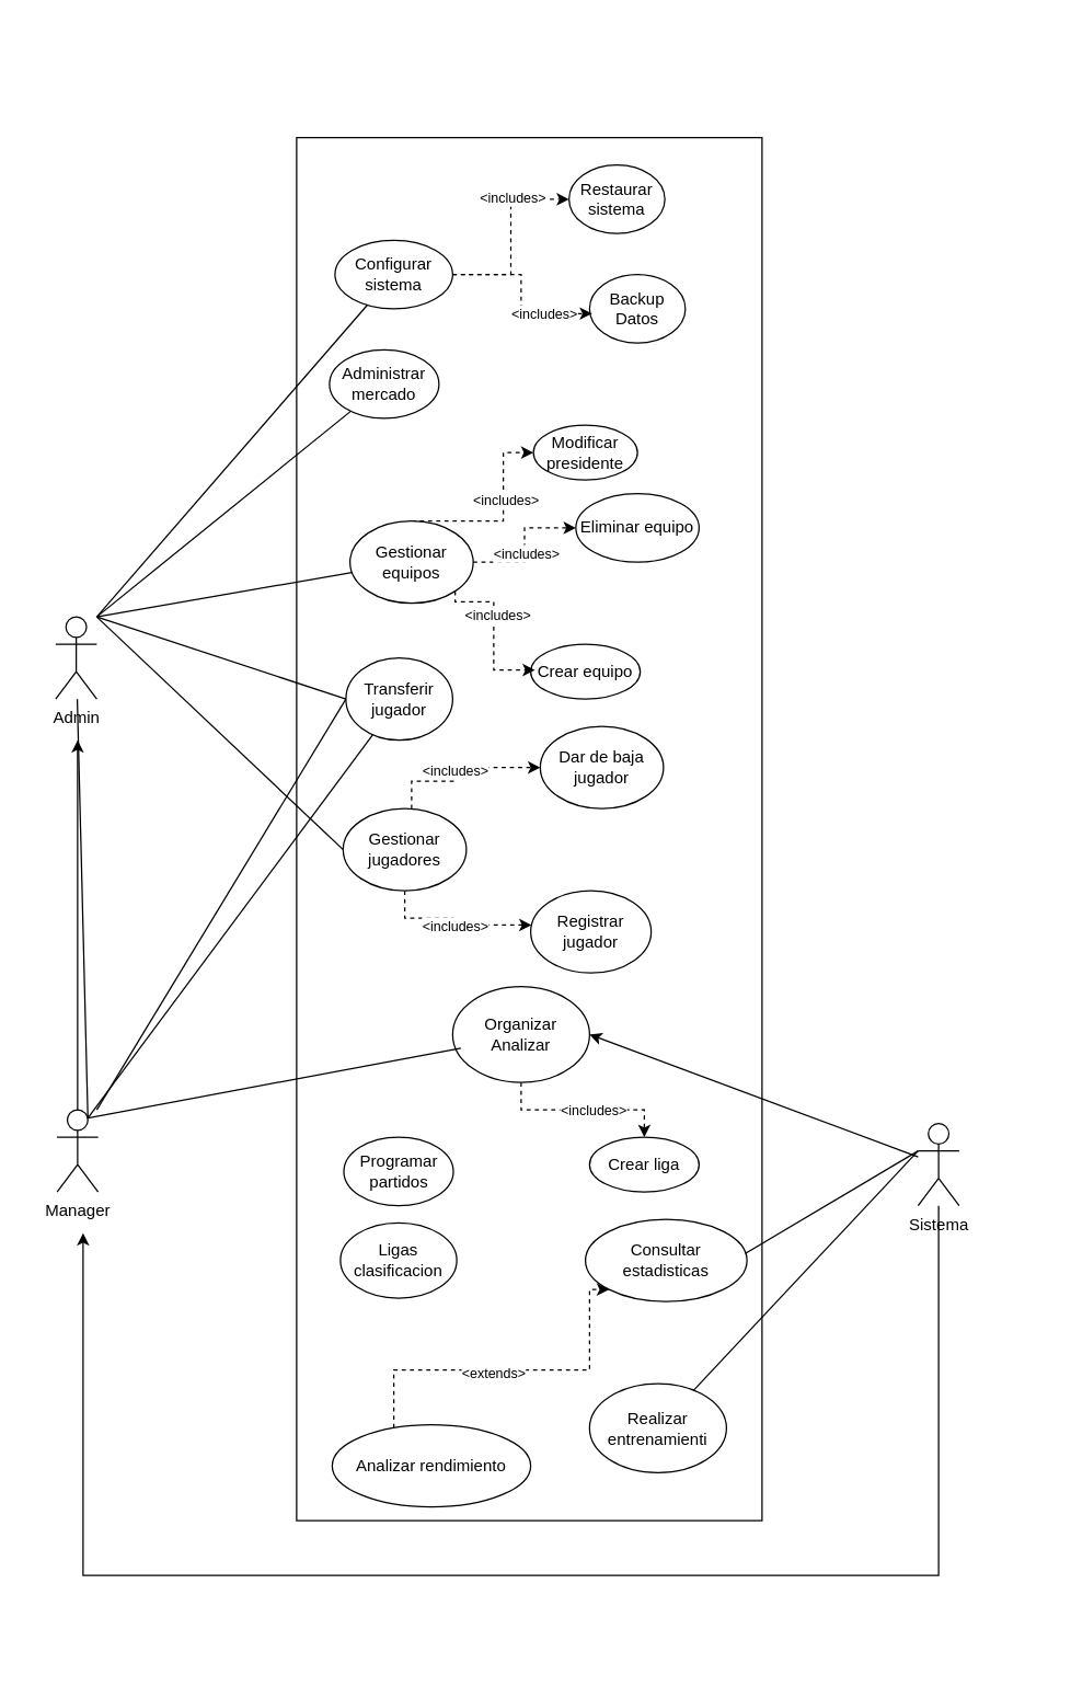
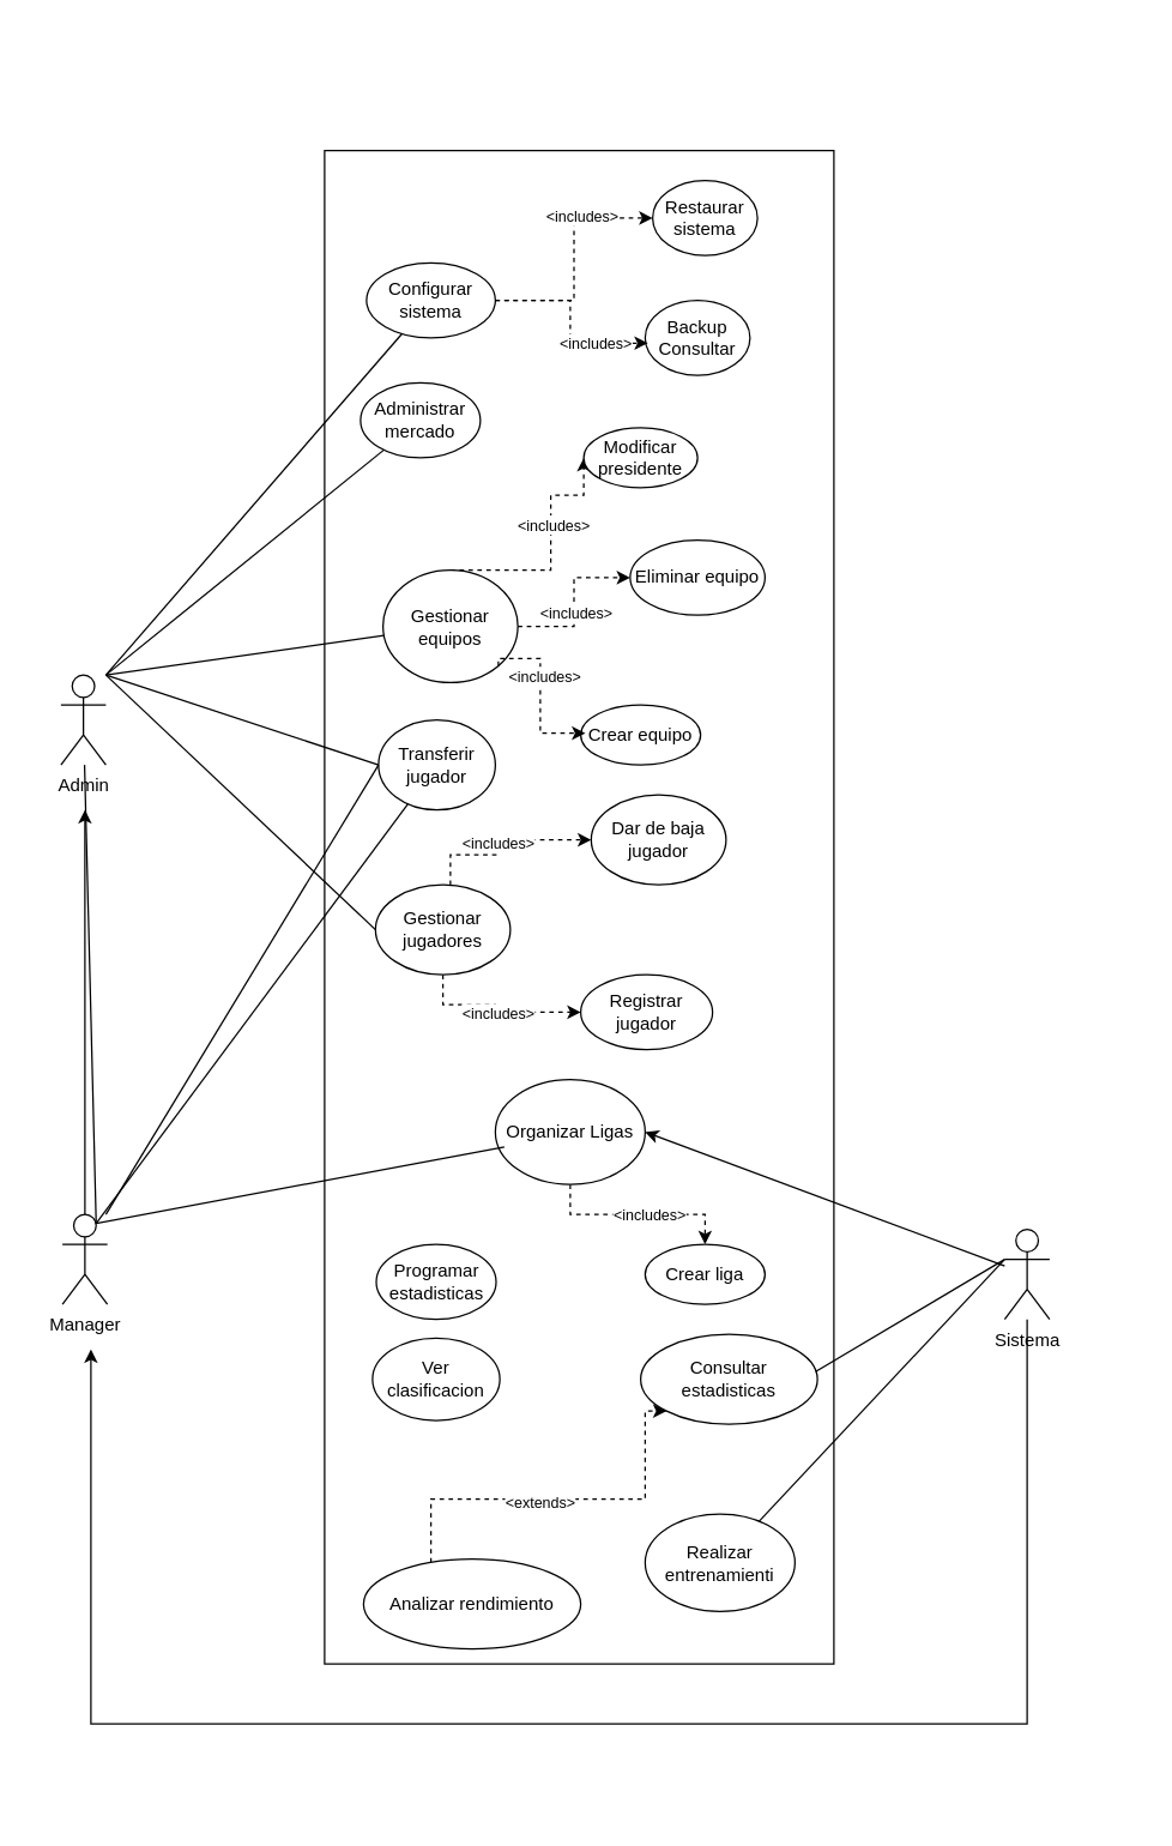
- <mxCell id="26" value="Restaurar sistema" style="html=1;align=center;verticalAlign=middle;whiteSpace=wrap;rounded=0;shape=ellipse;perimeter=ellipsePerimeter;" vertex="1" parent="1"><mxGeometry x="415" y="120" width="70" height="50" as="geometry" /></mxCell>
+ <mxCell id="26" value="Restaurar sistema" style="html=1;align=center;verticalAlign=middle;whiteSpace=wrap;rounded=0;shape=ellipse;perimeter=ellipsePerimeter;" vertex="1" parent="1"><mxGeometry x="435" y="120" width="70" height="50" as="geometry" /></mxCell>
- <mxCell id="24" value="Backup Datos" style="html=1;align=center;verticalAlign=middle;whiteSpace=wrap;rounded=0;shape=ellipse;perimeter=ellipsePerimeter;" vertex="1" parent="1"><mxGeometry x="430" y="200" width="70" height="50" as="geometry" /></mxCell>
+ <mxCell id="24" value="Backup Consultar" style="html=1;align=center;verticalAlign=middle;whiteSpace=wrap;rounded=0;shape=ellipse;perimeter=ellipsePerimeter;" vertex="1" parent="1"><mxGeometry x="430" y="200" width="70" height="50" as="geometry" /></mxCell>
- <mxCell id="25" value="Modificar presidente" style="html=1;align=center;verticalAlign=middle;whiteSpace=wrap;rounded=0;shape=ellipse;perimeter=ellipsePerimeter;" vertex="1" parent="1"><mxGeometry x="389" y="310" width="76" height="40" as="geometry" /></mxCell>
+ <mxCell id="25" value="Modificar presidente" style="html=1;align=center;verticalAlign=middle;whiteSpace=wrap;rounded=0;shape=ellipse;perimeter=ellipsePerimeter;" vertex="1" parent="1"><mxGeometry x="389" y="285" width="76" height="40" as="geometry" /></mxCell>
- <mxCell id="20" value="Gestionar equipos" style="html=1;align=center;verticalAlign=middle;whiteSpace=wrap;rounded=0;shape=ellipse;perimeter=ellipsePerimeter;" vertex="1" parent="1"><mxGeometry x="255" y="380" width="90" height="60" as="geometry" /></mxCell>
+ <mxCell id="20" value="Gestionar equipos" style="html=1;align=center;verticalAlign=middle;whiteSpace=wrap;rounded=0;shape=ellipse;perimeter=ellipsePerimeter;" vertex="1" parent="1"><mxGeometry x="255" y="380" width="90" height="75" as="geometry" /></mxCell>
- <mxCell id="28" value="Registrar jugador" style="html=1;align=center;verticalAlign=middle;whiteSpace=wrap;rounded=0;shape=ellipse;perimeter=ellipsePerimeter;" vertex="1" parent="1"><mxGeometry x="387" y="650" width="88" height="60" as="geometry" /></mxCell>
+ <mxCell id="28" value="Registrar jugador" style="html=1;align=center;verticalAlign=middle;whiteSpace=wrap;rounded=0;shape=ellipse;perimeter=ellipsePerimeter;" vertex="1" parent="1"><mxGeometry x="387" y="650" width="88" height="50" as="geometry" /></mxCell>
- <mxCell id="10" value="Organizar Analizar" style="html=1;align=center;verticalAlign=middle;whiteSpace=wrap;rounded=0;shape=ellipse;perimeter=ellipsePerimeter;" vertex="1" parent="1"><mxGeometry x="330" y="720" width="100" height="70" as="geometry" /></mxCell>
+ <mxCell id="10" value="Organizar Ligas" style="html=1;align=center;verticalAlign=middle;whiteSpace=wrap;rounded=0;shape=ellipse;perimeter=ellipsePerimeter;" vertex="1" parent="1"><mxGeometry x="330" y="720" width="100" height="70" as="geometry" /></mxCell>
- <mxCell id="29" value="Programar partidos" style="html=1;align=center;verticalAlign=middle;whiteSpace=wrap;rounded=0;shape=ellipse;perimeter=ellipsePerimeter;" vertex="1" parent="1"><mxGeometry x="250.5" y="830" width="80" height="50" as="geometry" /></mxCell>
+ <mxCell id="29" value="Programar estadisticas" style="html=1;align=center;verticalAlign=middle;whiteSpace=wrap;rounded=0;shape=ellipse;perimeter=ellipsePerimeter;" vertex="1" parent="1"><mxGeometry x="250.5" y="830" width="80" height="50" as="geometry" /></mxCell>
- <mxCell id="37" value="Ligas clasificacion" style="html=1;align=center;verticalAlign=middle;whiteSpace=wrap;rounded=0;shape=ellipse;perimeter=ellipsePerimeter;" vertex="1" parent="1"><mxGeometry x="248" y="892.5" width="85" height="55" as="geometry" /></mxCell>
+ <mxCell id="37" value="Ver clasificacion" style="html=1;align=center;verticalAlign=middle;whiteSpace=wrap;rounded=0;shape=ellipse;perimeter=ellipsePerimeter;" vertex="1" parent="1"><mxGeometry x="248" y="892.5" width="85" height="55" as="geometry" /></mxCell>
